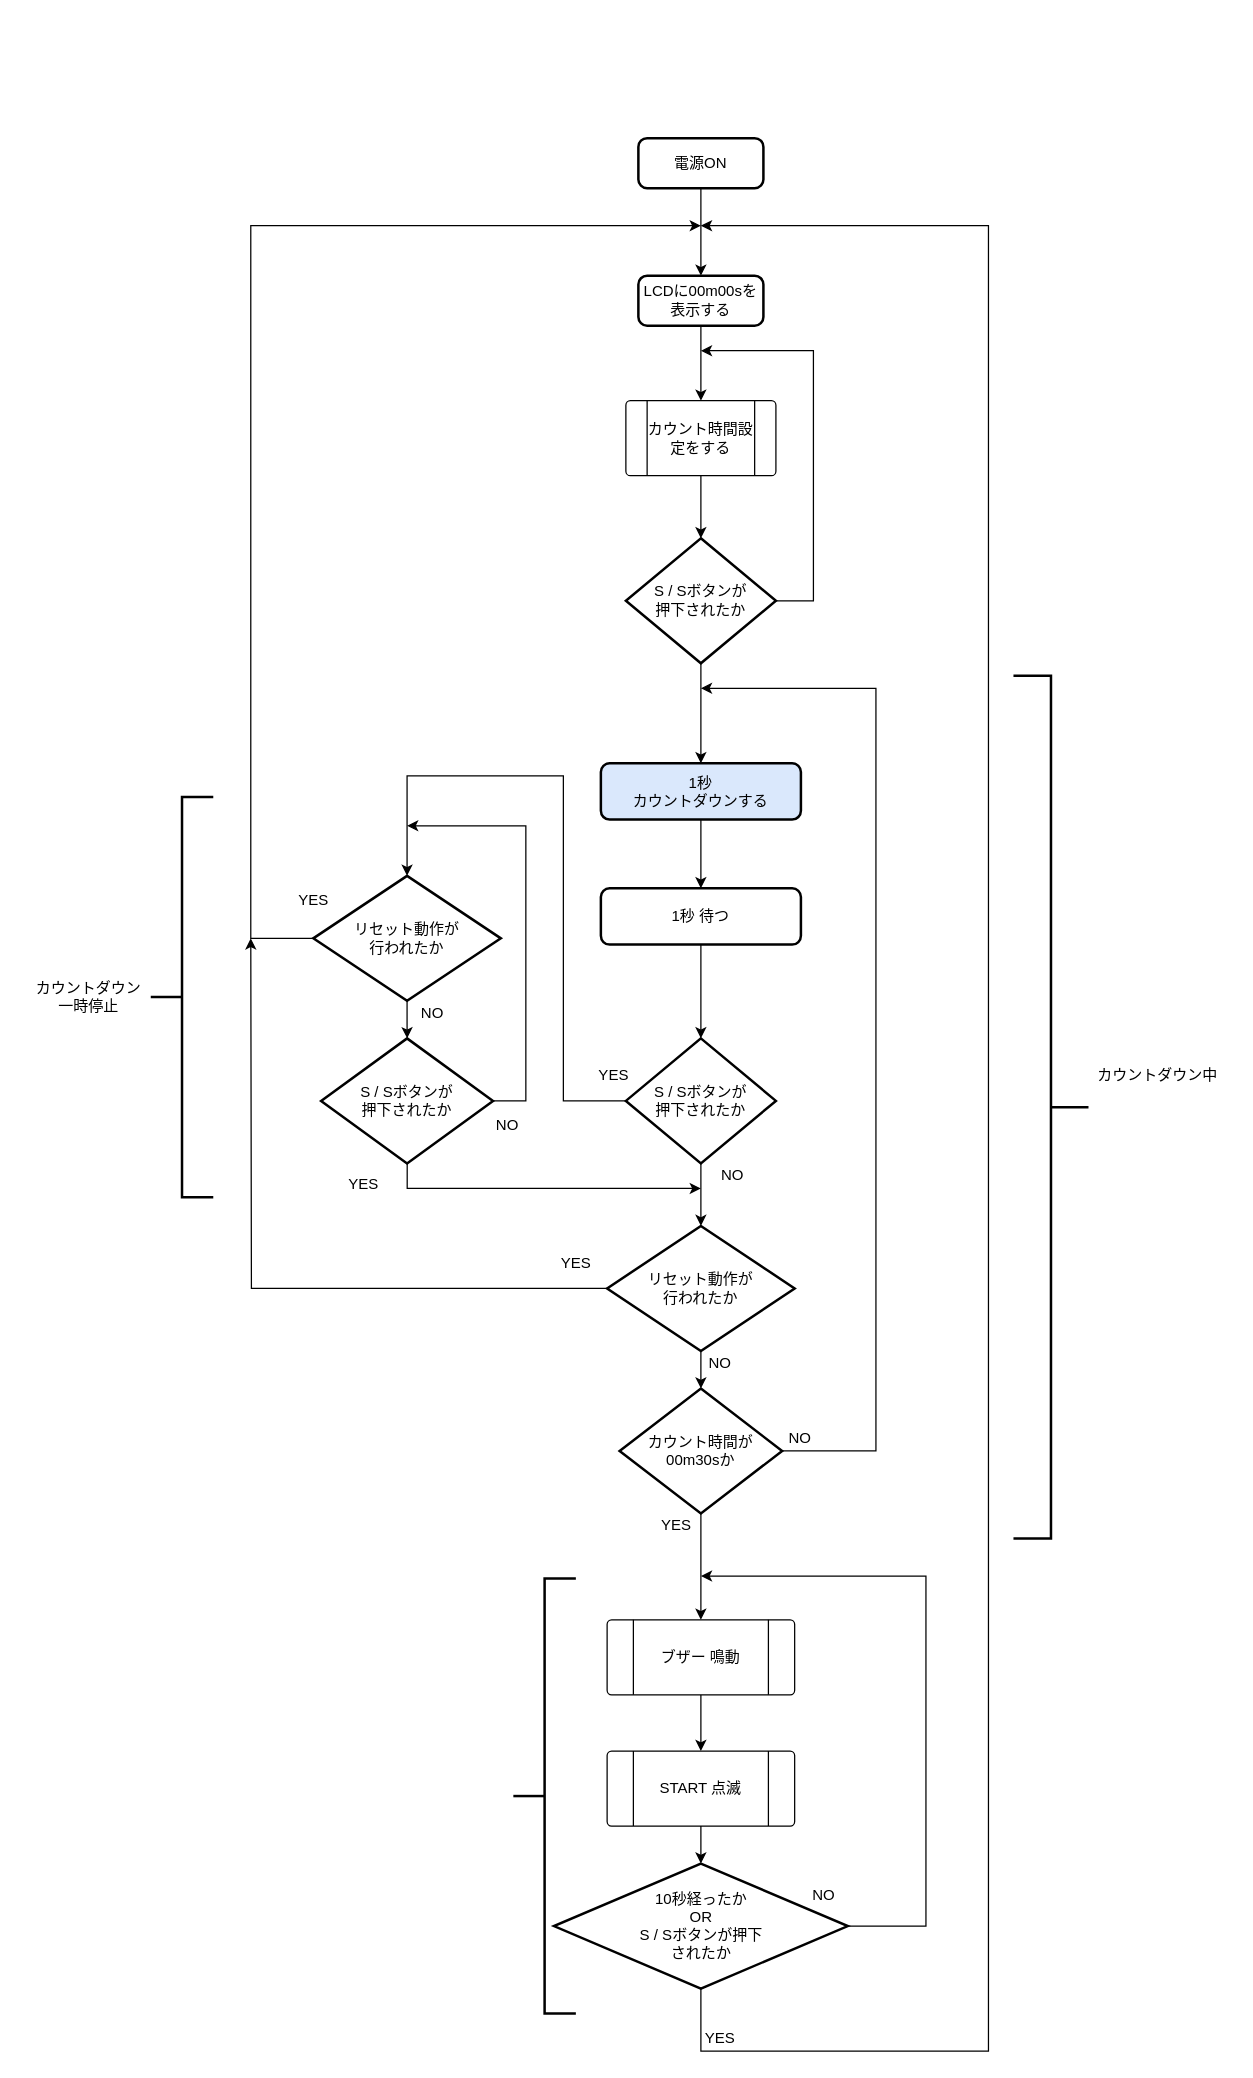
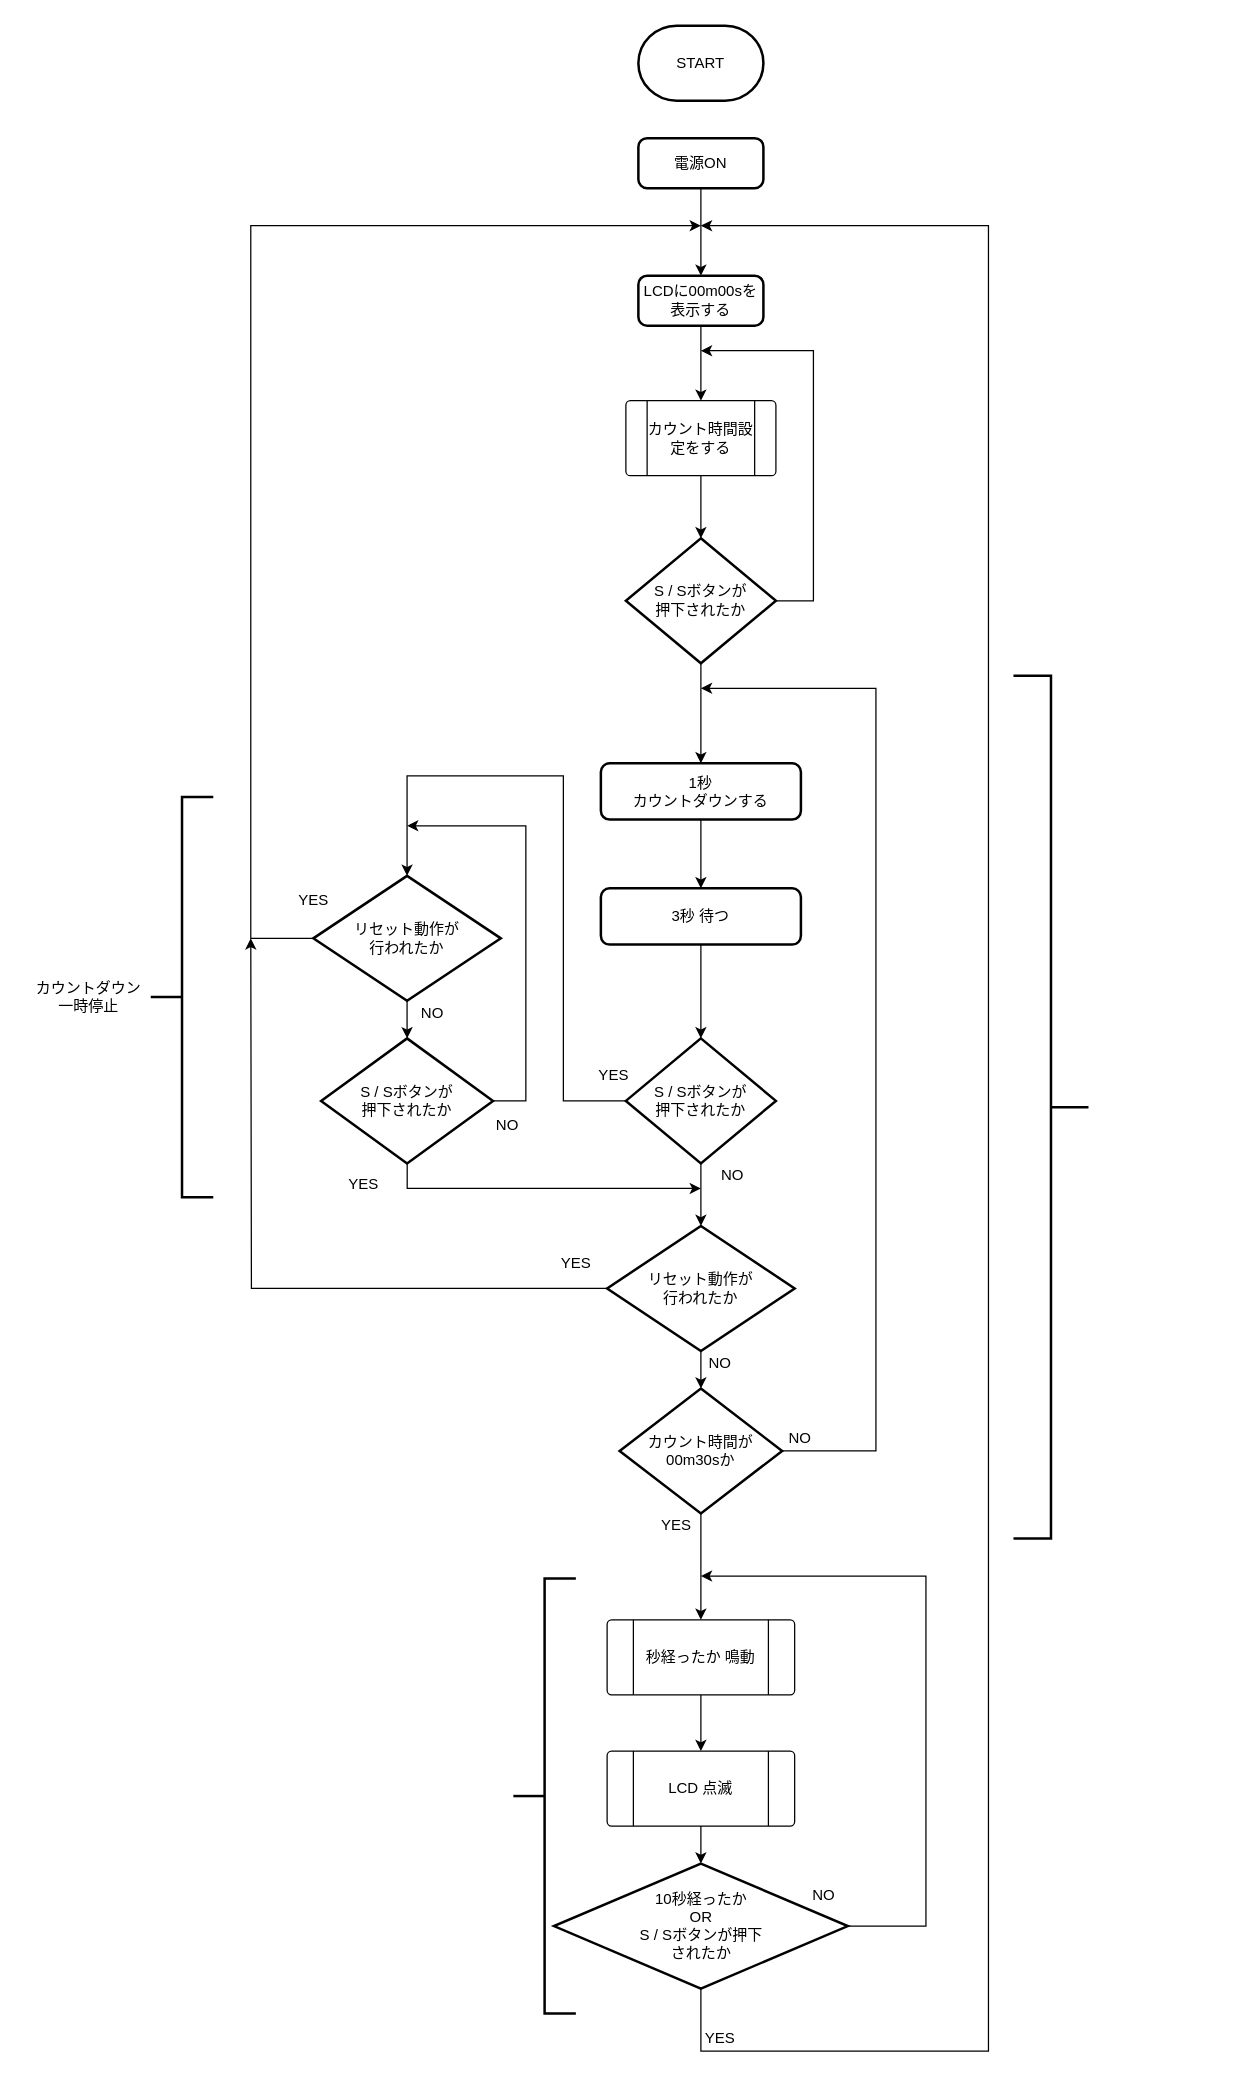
+ <mxCell id="2" value="START" style="strokeWidth=2;html=1;shape=mxgraph.flowchart.terminator;whiteSpace=wrap;" vertex="1" parent="1"><mxGeometry x="510" y="20" width="100" height="60" as="geometry" /></mxCell>
- <mxCell id="18" value="1秒&lt;br&gt;カウントダウンする" style="rounded=1;whiteSpace=wrap;html=1;absoluteArcSize=1;arcSize=14;strokeWidth=2;fillColor=#dae8fc;" vertex="1" parent="1"><mxGeometry x="480" y="610" width="160" height="45" as="geometry" /></mxCell>
+ <mxCell id="18" value="1秒&lt;br&gt;カウントダウンする" style="rounded=1;whiteSpace=wrap;html=1;absoluteArcSize=1;arcSize=14;strokeWidth=2;" vertex="1" parent="1"><mxGeometry x="480" y="610" width="160" height="45" as="geometry" /></mxCell>
- <mxCell id="20" value="1秒 待つ" style="rounded=1;whiteSpace=wrap;html=1;absoluteArcSize=1;arcSize=14;strokeWidth=2;" vertex="1" parent="1"><mxGeometry x="480" y="710" width="160" height="45" as="geometry" /></mxCell>
+ <mxCell id="20" value="3秒 待つ" style="rounded=1;whiteSpace=wrap;html=1;absoluteArcSize=1;arcSize=14;strokeWidth=2;" vertex="1" parent="1"><mxGeometry x="480" y="710" width="160" height="45" as="geometry" /></mxCell>
- <mxCell id="16" value="カウントダウン中" style="text;html=1;align=center;verticalAlign=middle;resizable=0;points=[];autosize=1;" vertex="1" parent="1"><mxGeometry x="870" y="850" width="110" height="20" as="geometry" /></mxCell>
- <mxCell id="23" value="ブザー 鳴動" style="verticalLabelPosition=middle;verticalAlign=middle;html=1;shape=process;whiteSpace=wrap;rounded=1;size=0.14;arcSize=6;labelPosition=center;align=center;" vertex="1" parent="1"><mxGeometry x="485" y="1295" width="150" height="60" as="geometry" /></mxCell>
+ <mxCell id="23" value="秒経ったか 鳴動" style="verticalLabelPosition=middle;verticalAlign=middle;html=1;shape=process;whiteSpace=wrap;rounded=1;size=0.14;arcSize=6;labelPosition=center;align=center;" vertex="1" parent="1"><mxGeometry x="485" y="1295" width="150" height="60" as="geometry" /></mxCell>
- <mxCell id="50" value="START 点滅" style="verticalLabelPosition=middle;verticalAlign=middle;html=1;shape=process;whiteSpace=wrap;rounded=1;size=0.14;arcSize=6;labelPosition=center;align=center;" vertex="1" parent="1"><mxGeometry x="485" y="1400" width="150" height="60" as="geometry" /></mxCell>
+ <mxCell id="50" value="LCD 点滅" style="verticalLabelPosition=middle;verticalAlign=middle;html=1;shape=process;whiteSpace=wrap;rounded=1;size=0.14;arcSize=6;labelPosition=center;align=center;" vertex="1" parent="1"><mxGeometry x="485" y="1400" width="150" height="60" as="geometry" /></mxCell>
